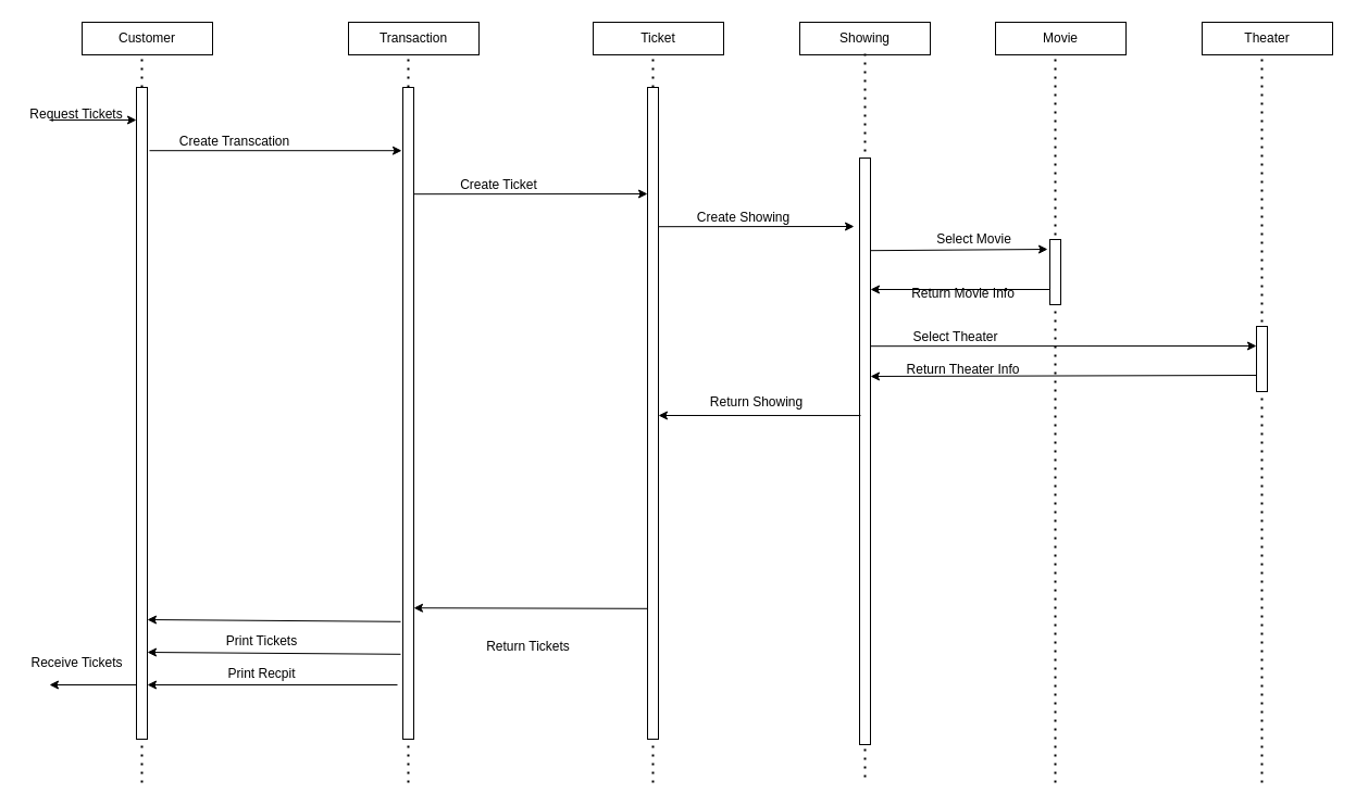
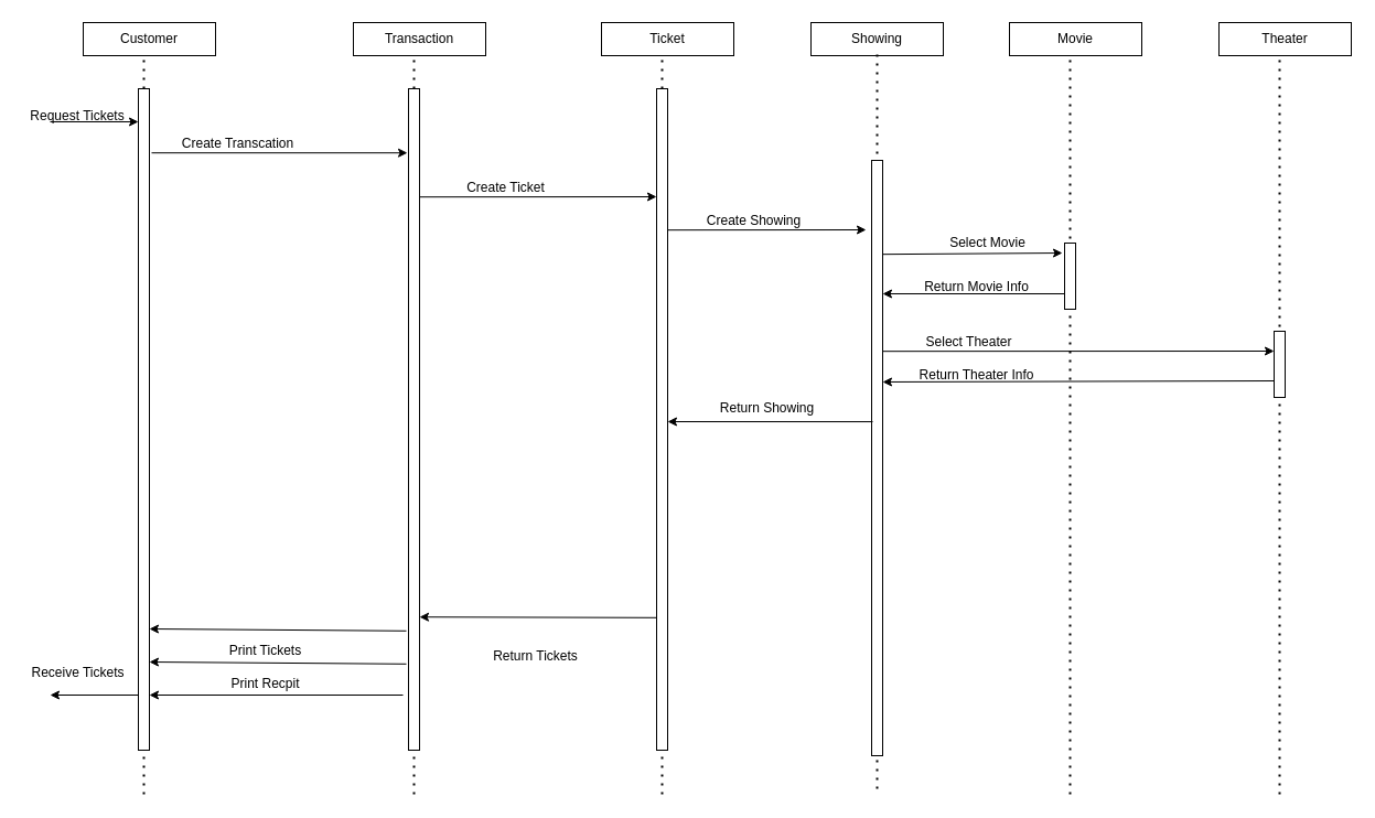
- <mxCell id="35" value="Return Movie Info" style="text;html=1;align=center;verticalAlign=middle;resizable=0;points=[];autosize=1;strokeColor=none;fillColor=none;" vertex="1" parent="1"><mxGeometry x="830" y="260" width="110" height="20" as="geometry" /></mxCell>
+ <mxCell id="35" value="Return Movie Info" style="text;html=1;align=center;verticalAlign=middle;resizable=0;points=[];autosize=1;strokeColor=none;fillColor=none;" vertex="1" parent="1"><mxGeometry x="830" y="250" width="110" height="20" as="geometry" /></mxCell>
